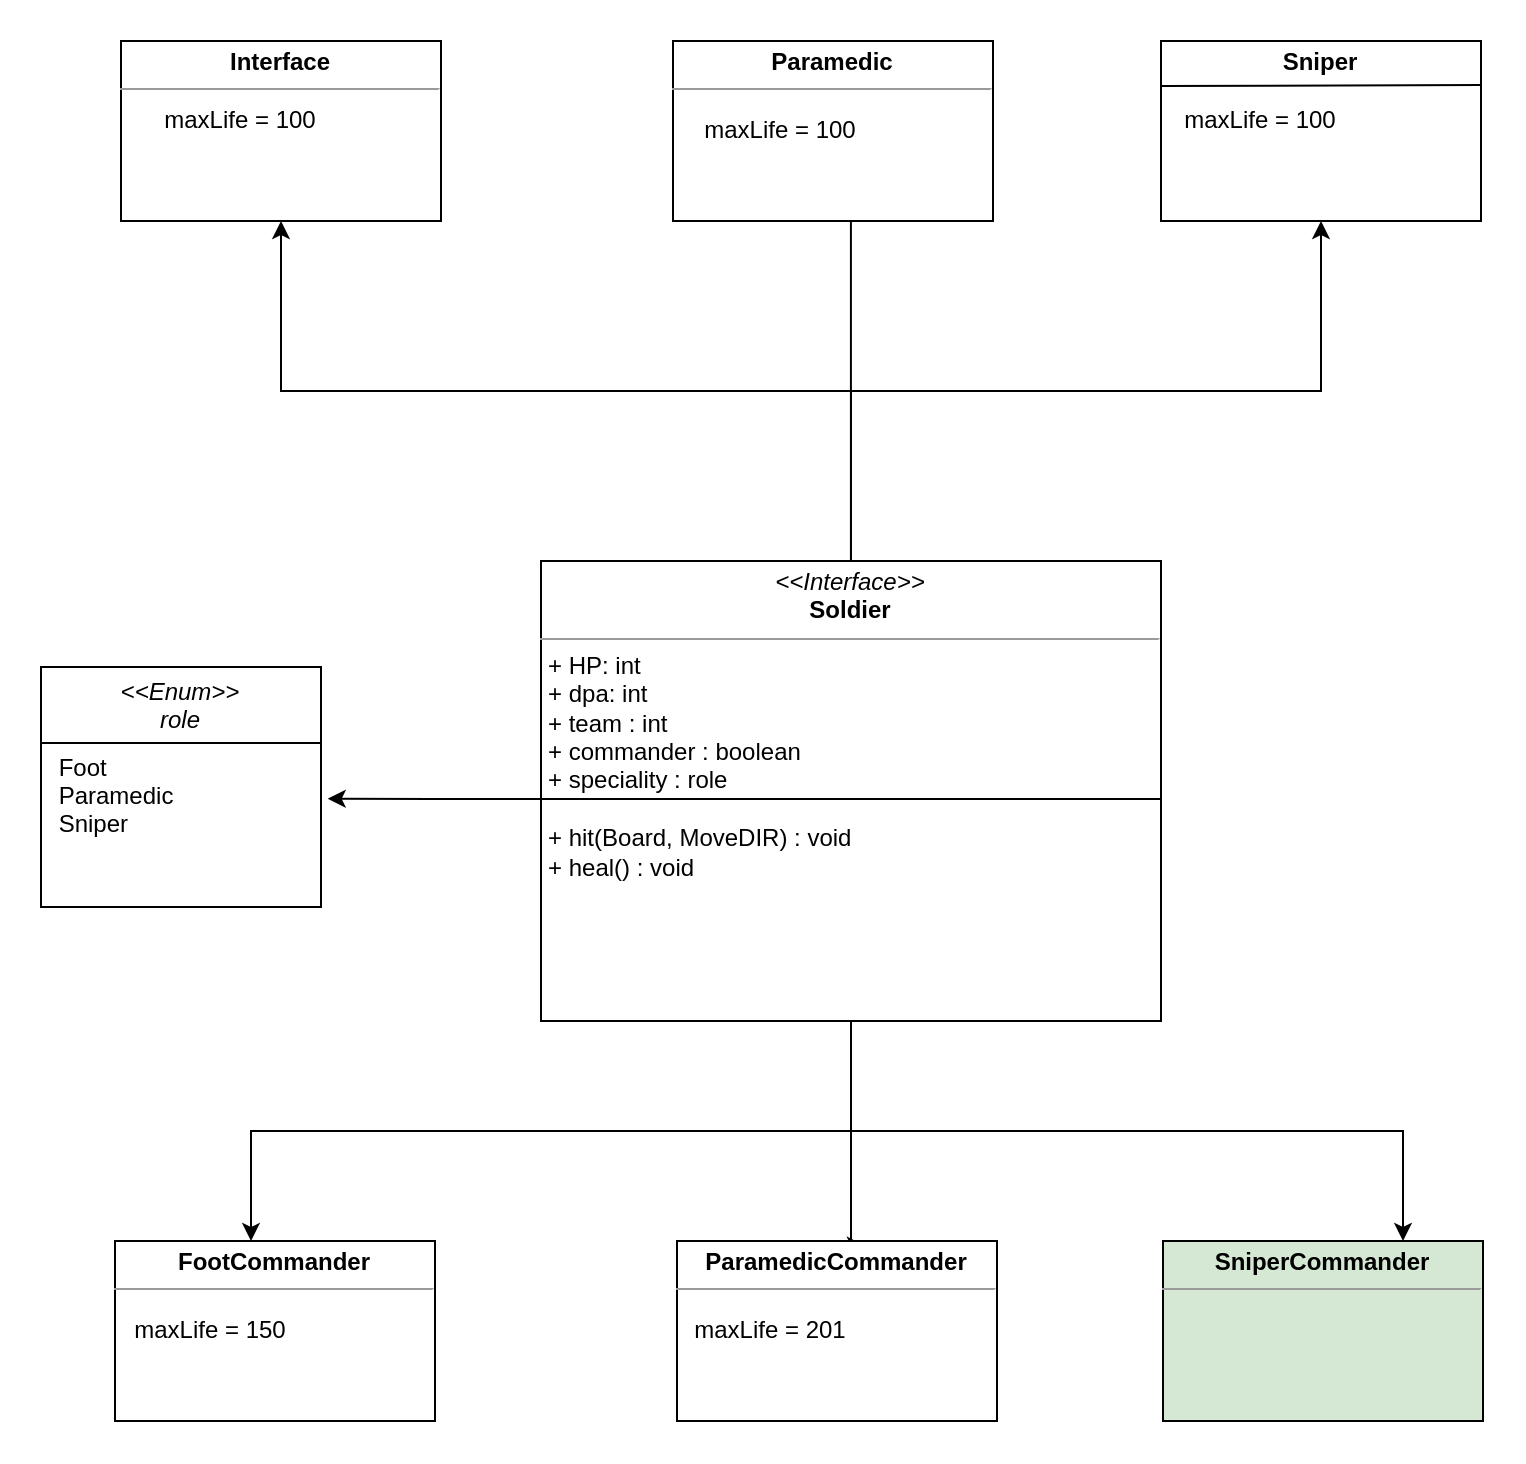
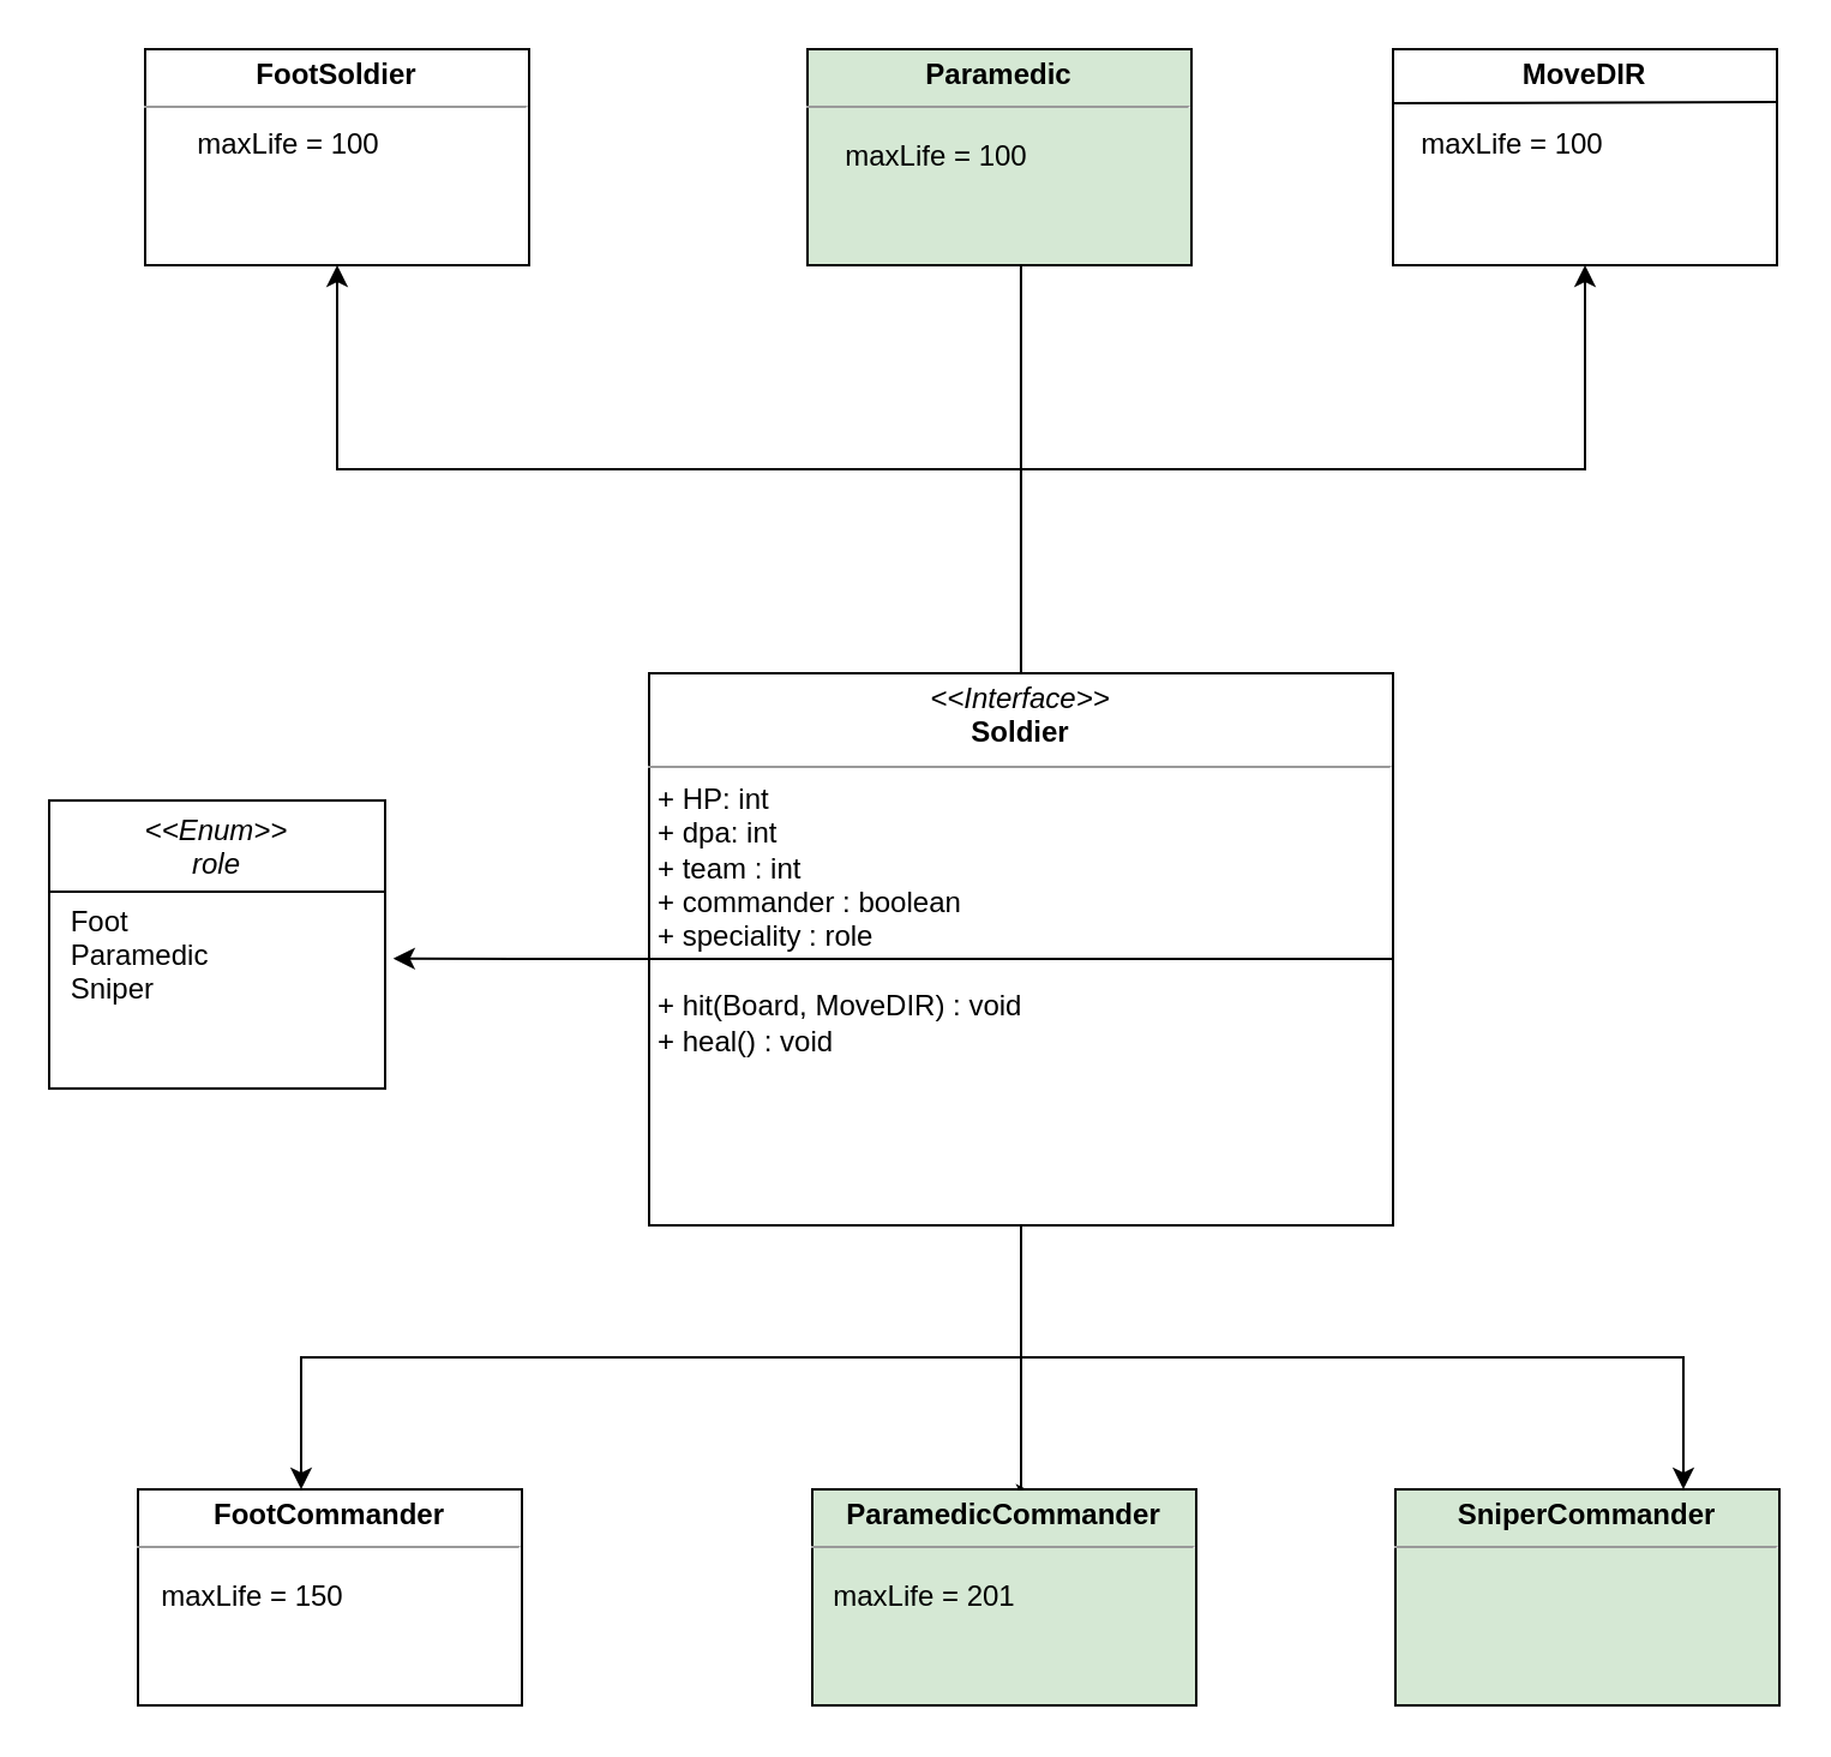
- <mxCell id="9" value="&lt;p style=&quot;margin: 0px ; margin-top: 4px ; text-align: center&quot;&gt;&lt;b&gt;Interface&lt;/b&gt;&lt;/p&gt;&lt;hr size=&quot;1&quot;&gt;&lt;p style=&quot;margin: 0px ; margin-left: 4px&quot;&gt;&lt;/p&gt;&lt;p style=&quot;margin: 0px ; margin-left: 4px&quot;&gt;&lt;br&gt;&lt;/p&gt;" style="verticalAlign=top;align=left;overflow=fill;fontSize=12;fontFamily=Helvetica;html=1;" parent="1" vertex="1"><mxGeometry x="60" y="20" width="160" height="90" as="geometry" /></mxCell>
+ <mxCell id="9" value="&lt;p style=&quot;margin: 0px ; margin-top: 4px ; text-align: center&quot;&gt;&lt;b&gt;FootSoldier&lt;/b&gt;&lt;/p&gt;&lt;hr size=&quot;1&quot;&gt;&lt;p style=&quot;margin: 0px ; margin-left: 4px&quot;&gt;&lt;/p&gt;&lt;p style=&quot;margin: 0px ; margin-left: 4px&quot;&gt;&lt;br&gt;&lt;/p&gt;" style="verticalAlign=top;align=left;overflow=fill;fontSize=12;fontFamily=Helvetica;html=1;" parent="1" vertex="1"><mxGeometry x="60" y="20" width="160" height="90" as="geometry" /></mxCell>
- <mxCell id="13" value="&lt;p style=&quot;margin: 4px 0px 0px&quot;&gt;&lt;b&gt;Sniper&lt;/b&gt;&lt;/p&gt;" style="verticalAlign=top;align=center;overflow=fill;fontSize=12;fontFamily=Helvetica;html=1;" parent="1" vertex="1"><mxGeometry x="580" y="20" width="160" height="90" as="geometry" /></mxCell>
+ <mxCell id="13" value="&lt;p style=&quot;margin: 4px 0px 0px&quot;&gt;&lt;b&gt;MoveDIR&lt;/b&gt;&lt;/p&gt;" style="verticalAlign=top;align=center;overflow=fill;fontSize=12;fontFamily=Helvetica;html=1;" parent="1" vertex="1"><mxGeometry x="580" y="20" width="160" height="90" as="geometry" /></mxCell>
- <mxCell id="11" value="&lt;p style=&quot;margin: 0px ; margin-top: 4px ; text-align: center&quot;&gt;&lt;b&gt;Paramedic&lt;/b&gt;&lt;/p&gt;&lt;hr size=&quot;1&quot;&gt;&lt;p style=&quot;margin: 0px ; margin-left: 4px&quot;&gt;&lt;/p&gt;&lt;p style=&quot;margin: 0px ; margin-left: 4px&quot;&gt;&lt;br&gt;&lt;/p&gt;" style="verticalAlign=top;align=left;overflow=fill;fontSize=12;fontFamily=Helvetica;html=1;" parent="1" vertex="1"><mxGeometry x="336" y="20" width="160" height="90" as="geometry" /></mxCell>
+ <mxCell id="11" value="&lt;p style=&quot;margin: 0px ; margin-top: 4px ; text-align: center&quot;&gt;&lt;b&gt;Paramedic&lt;/b&gt;&lt;/p&gt;&lt;hr size=&quot;1&quot;&gt;&lt;p style=&quot;margin: 0px ; margin-left: 4px&quot;&gt;&lt;/p&gt;&lt;p style=&quot;margin: 0px ; margin-left: 4px&quot;&gt;&lt;br&gt;&lt;/p&gt;" style="verticalAlign=top;align=left;overflow=fill;fontSize=12;fontFamily=Helvetica;html=1;fillColor=#d5e8d4;" parent="1" vertex="1"><mxGeometry x="336" y="20" width="160" height="90" as="geometry" /></mxCell>
- <mxCell id="12" value="&lt;p style=&quot;margin: 0px ; margin-top: 4px ; text-align: center&quot;&gt;&lt;b&gt;ParamedicCommander&lt;/b&gt;&lt;/p&gt;&lt;hr size=&quot;1&quot;&gt;&lt;p style=&quot;margin: 0px ; margin-left: 4px&quot;&gt;&lt;/p&gt;&lt;p style=&quot;margin: 0px ; margin-left: 4px&quot;&gt;&lt;br&gt;&lt;/p&gt;" style="verticalAlign=top;align=left;overflow=fill;fontSize=12;fontFamily=Helvetica;html=1;" parent="1" vertex="1"><mxGeometry x="338" y="620" width="160" height="90" as="geometry" /></mxCell>
+ <mxCell id="12" value="&lt;p style=&quot;margin: 0px ; margin-top: 4px ; text-align: center&quot;&gt;&lt;b&gt;ParamedicCommander&lt;/b&gt;&lt;/p&gt;&lt;hr size=&quot;1&quot;&gt;&lt;p style=&quot;margin: 0px ; margin-left: 4px&quot;&gt;&lt;/p&gt;&lt;p style=&quot;margin: 0px ; margin-left: 4px&quot;&gt;&lt;br&gt;&lt;/p&gt;" style="verticalAlign=top;align=left;overflow=fill;fontSize=12;fontFamily=Helvetica;html=1;fillColor=#d5e8d4;" parent="1" vertex="1"><mxGeometry x="338" y="620" width="160" height="90" as="geometry" /></mxCell>
